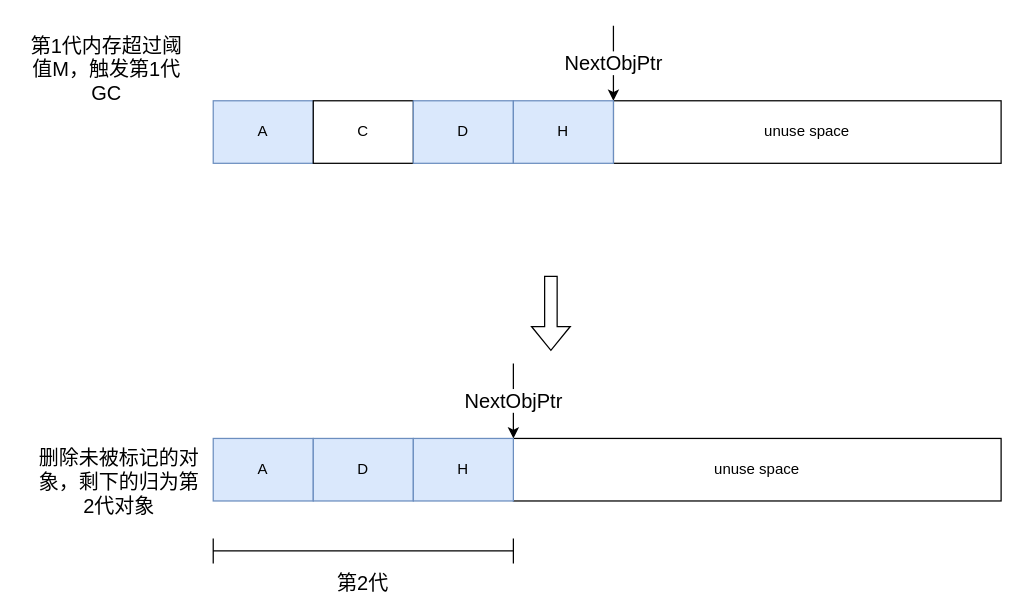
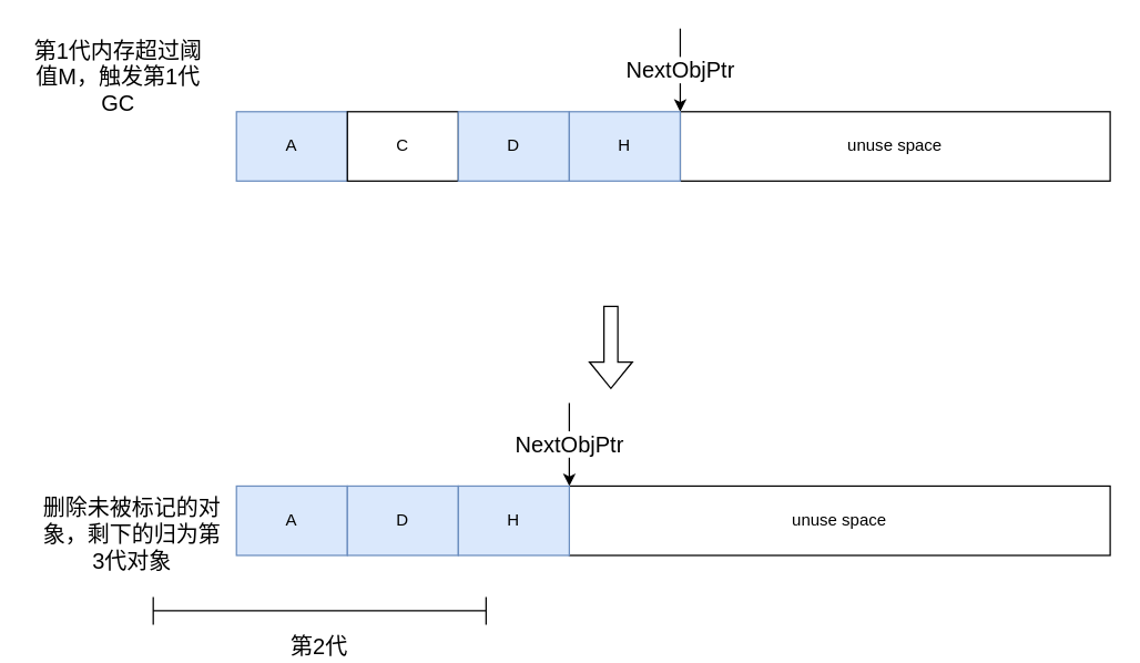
- <mxCell id="16" value="&lt;font style=&quot;font-size: 16px;&quot;&gt;删除未被标记的对象，剩下的归为第2代对象&lt;/font&gt;" style="text;strokeColor=none;align=center;fillColor=none;html=1;verticalAlign=middle;whiteSpace=wrap;rounded=0;" vertex="1" parent="1"><mxGeometry x="30" y="370" width="130" height="30" as="geometry" /></mxCell>
+ <mxCell id="16" value="&lt;font style=&quot;font-size: 16px;&quot;&gt;删除未被标记的对象，剩下的归为第3代对象&lt;/font&gt;" style="text;strokeColor=none;align=center;fillColor=none;html=1;verticalAlign=middle;whiteSpace=wrap;rounded=0;" vertex="1" parent="1"><mxGeometry x="30" y="370" width="130" height="30" as="geometry" /></mxCell>
- <mxCell id="13" value="&lt;font style=&quot;font-size: 16px;&quot;&gt;第2代&lt;/font&gt;" style="shape=crossbar;whiteSpace=wrap;html=1;rounded=1;labelPosition=center;verticalLabelPosition=bottom;align=center;verticalAlign=top;" vertex="1" parent="1"><mxGeometry x="170" y="430" width="240" height="20" as="geometry" /></mxCell>
+ <mxCell id="13" value="&lt;font style=&quot;font-size: 16px;&quot;&gt;第2代&lt;/font&gt;" style="shape=crossbar;whiteSpace=wrap;html=1;rounded=1;labelPosition=center;verticalLabelPosition=bottom;align=center;verticalAlign=top;" vertex="1" parent="1"><mxGeometry x="110" y="430" width="240" height="20" as="geometry" /></mxCell>
